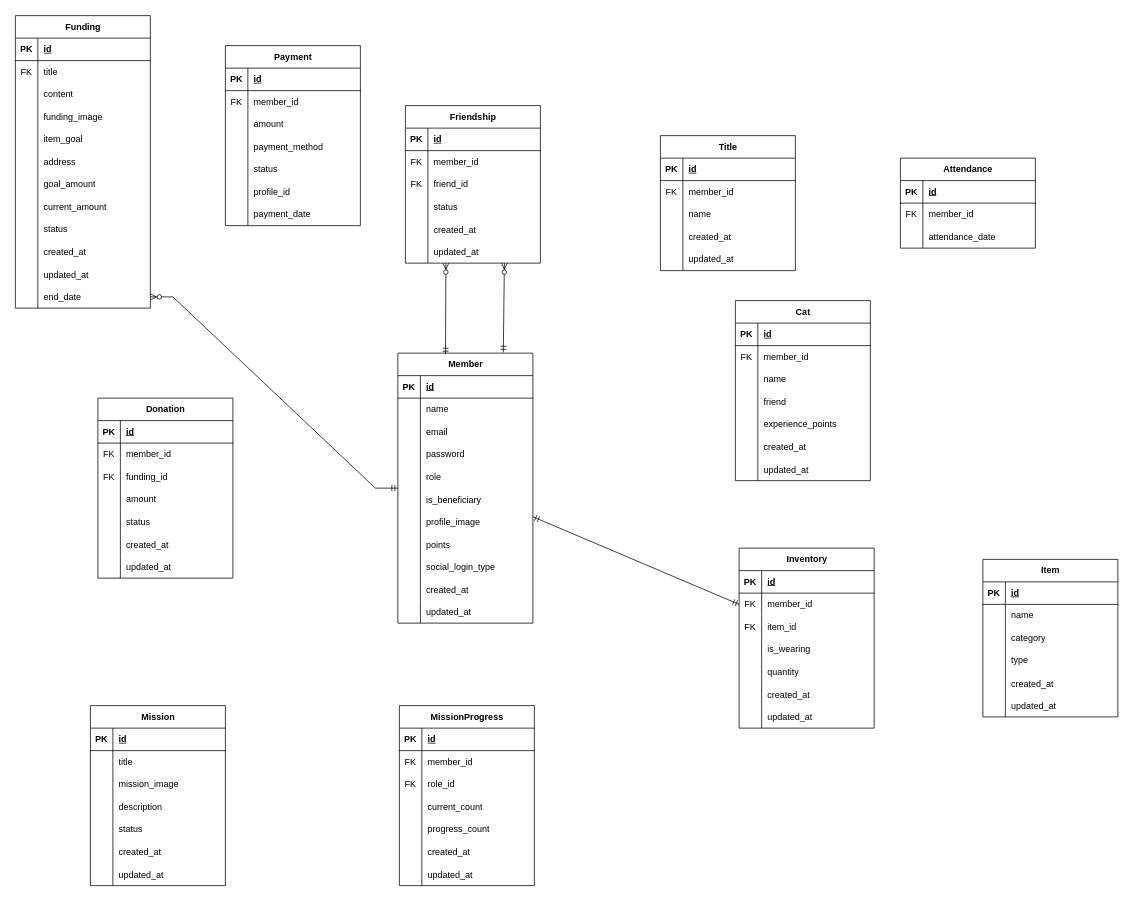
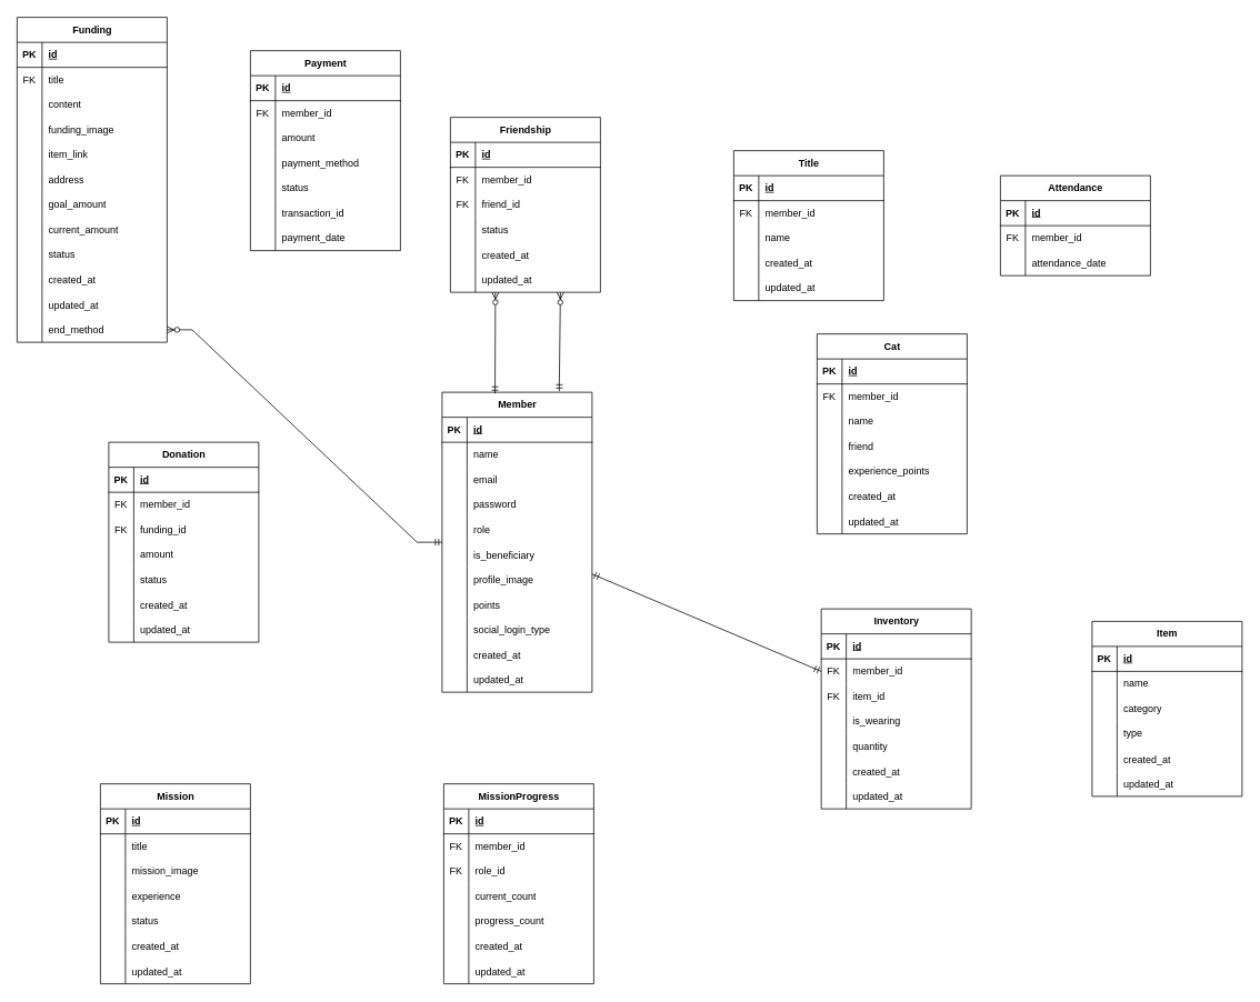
- <mxCell id="213" value="item_goal" style="shape=partialRectangle;connectable=0;fillColor=none;top=0;left=0;bottom=0;right=0;align=left;spacingLeft=6;overflow=hidden;whiteSpace=wrap;html=1;" vertex="1" parent="211"><mxGeometry x="30" width="150" height="30" as="geometry"><mxRectangle width="150" height="30" as="alternateBounds" /></mxGeometry></mxCell>
+ <mxCell id="213" value="item_link" style="shape=partialRectangle;connectable=0;fillColor=none;top=0;left=0;bottom=0;right=0;align=left;spacingLeft=6;overflow=hidden;whiteSpace=wrap;html=1;" vertex="1" parent="211"><mxGeometry x="30" width="150" height="30" as="geometry"><mxRectangle width="150" height="30" as="alternateBounds" /></mxGeometry></mxCell>
- <mxCell id="253" value="profile_id" style="shape=partialRectangle;connectable=0;fillColor=none;top=0;left=0;bottom=0;right=0;align=left;spacingLeft=6;overflow=hidden;whiteSpace=wrap;html=1;" vertex="1" parent="251"><mxGeometry x="30" width="150" height="30" as="geometry"><mxRectangle width="150" height="30" as="alternateBounds" /></mxGeometry></mxCell>
+ <mxCell id="253" value="transaction_id" style="shape=partialRectangle;connectable=0;fillColor=none;top=0;left=0;bottom=0;right=0;align=left;spacingLeft=6;overflow=hidden;whiteSpace=wrap;html=1;" vertex="1" parent="251"><mxGeometry x="30" width="150" height="30" as="geometry"><mxRectangle width="150" height="30" as="alternateBounds" /></mxGeometry></mxCell>
- <mxCell id="234" value="end_date" style="shape=partialRectangle;connectable=0;fillColor=none;top=0;left=0;bottom=0;right=0;align=left;spacingLeft=6;overflow=hidden;" vertex="1" parent="232"><mxGeometry x="30" width="150" height="30" as="geometry"><mxRectangle width="150" height="30" as="alternateBounds" /></mxGeometry></mxCell>
+ <mxCell id="234" value="end_method" style="shape=partialRectangle;connectable=0;fillColor=none;top=0;left=0;bottom=0;right=0;align=left;spacingLeft=6;overflow=hidden;" vertex="1" parent="232"><mxGeometry x="30" width="150" height="30" as="geometry"><mxRectangle width="150" height="30" as="alternateBounds" /></mxGeometry></mxCell>
- <mxCell id="115" value="description" style="shape=partialRectangle;connectable=0;fillColor=none;top=0;left=0;bottom=0;right=0;align=left;spacingLeft=6;overflow=hidden;whiteSpace=wrap;html=1;" vertex="1" parent="113"><mxGeometry x="30" width="150" height="30" as="geometry"><mxRectangle width="150" height="30" as="alternateBounds" /></mxGeometry></mxCell>
+ <mxCell id="115" value="experience" style="shape=partialRectangle;connectable=0;fillColor=none;top=0;left=0;bottom=0;right=0;align=left;spacingLeft=6;overflow=hidden;whiteSpace=wrap;html=1;" vertex="1" parent="113"><mxGeometry x="30" width="150" height="30" as="geometry"><mxRectangle width="150" height="30" as="alternateBounds" /></mxGeometry></mxCell>
